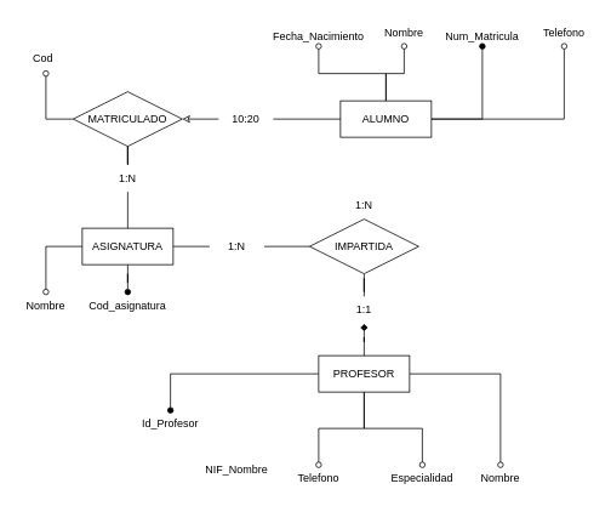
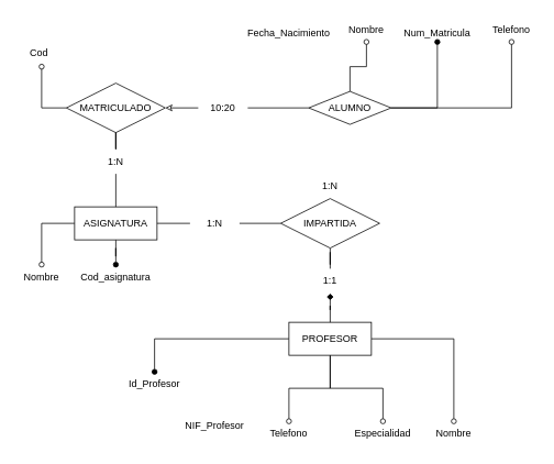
- <mxCell id="4" style="edgeStyle=orthogonalEdgeStyle;rounded=0;orthogonalLoop=1;jettySize=auto;html=1;endArrow=oval;endFill=0;" edge="1" parent="1" source="7" target="20"><mxGeometry relative="1" as="geometry" /></mxCell>
- <mxCell id="7" value="ALUMNO" style="whiteSpace=wrap;html=1;align=center;" vertex="1" parent="1"><mxGeometry x="374" y="110" width="100" height="40" as="geometry" /></mxCell>
+ <mxCell id="7" value="ALUMNO" style="rhombus;whiteSpace=wrap;html=1;align=center;" vertex="1" parent="1"><mxGeometry x="374" y="110" width="100" height="40" as="geometry" /></mxCell>
- <mxCell id="25" value="NIF_Nombre" style="text;html=1;align=center;verticalAlign=middle;whiteSpace=wrap;rounded=0;" vertex="1" parent="1"><mxGeometry x="220" y="500" width="80" height="30" as="geometry" /></mxCell>
+ <mxCell id="25" value="NIF_Profesor" style="text;html=1;align=center;verticalAlign=middle;whiteSpace=wrap;rounded=0;" vertex="1" parent="1"><mxGeometry x="220" y="500" width="80" height="30" as="geometry" /></mxCell>
